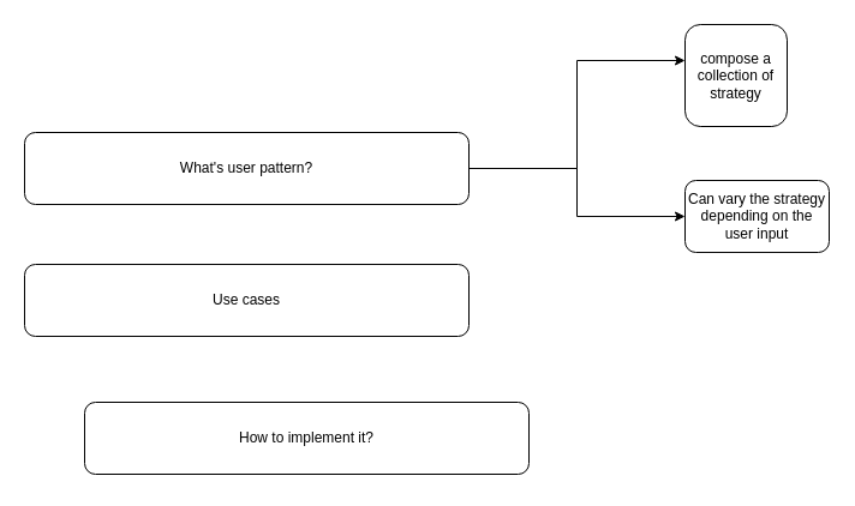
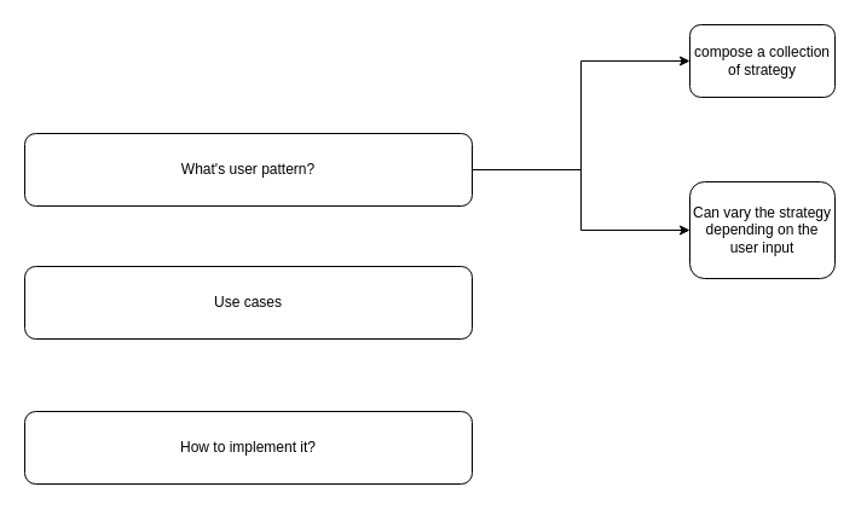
- <mxCell id="7" value="compose a collection of strategy" style="whiteSpace=wrap;html=1;rounded=1;" parent="1" vertex="1"><mxGeometry x="570" y="20" width="85" height="85" as="geometry" /></mxCell>
+ <mxCell id="7" value="compose a collection of strategy" style="whiteSpace=wrap;html=1;rounded=1;" parent="1" vertex="1"><mxGeometry x="570" y="20" width="120" height="60" as="geometry" /></mxCell>
- <mxCell id="8" value="Can vary the strategy depending on the user input" style="whiteSpace=wrap;html=1;rounded=1;" parent="1" vertex="1"><mxGeometry x="570" y="150" width="120" height="60" as="geometry" /></mxCell>
+ <mxCell id="8" value="Can vary the strategy depending on the user input" style="whiteSpace=wrap;html=1;rounded=1;" parent="1" vertex="1"><mxGeometry x="570" y="150" width="120" height="80" as="geometry" /></mxCell>
- <mxCell id="6" value="How to implement it?" style="rounded=1;whiteSpace=wrap;html=1;" parent="1" vertex="1"><mxGeometry x="70" y="335" width="370" height="60" as="geometry" /></mxCell>
+ <mxCell id="6" value="How to implement it?" style="rounded=1;whiteSpace=wrap;html=1;" parent="1" vertex="1"><mxGeometry x="20" y="340" width="370" height="60" as="geometry" /></mxCell>
